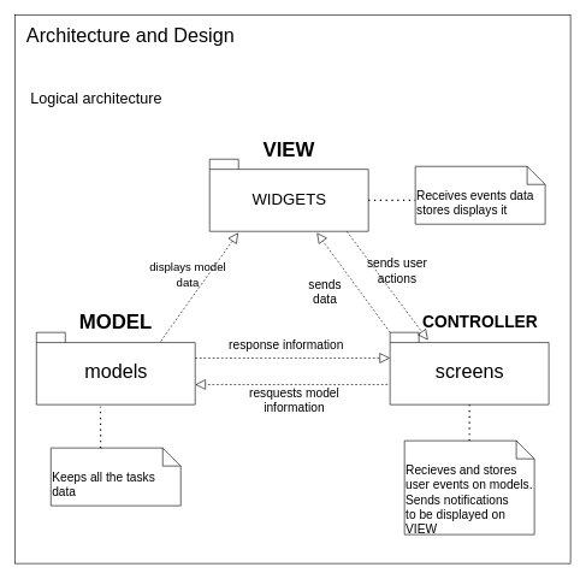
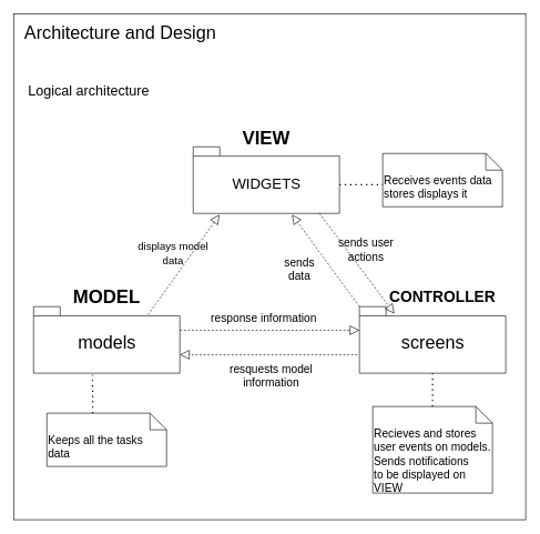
- <mxCell id="18" value="resquests model information" style="text;html=1;strokeColor=none;fillColor=none;align=center;verticalAlign=middle;whiteSpace=wrap;rounded=0;fontSize=17;" parent="1" vertex="1"><mxGeometry x="315" y="540" width="185" height="30" as="geometry" /></mxCell>
+ <mxCell id="18" value="resquests model information" style="text;html=1;strokeColor=none;fillColor=none;align=center;verticalAlign=middle;whiteSpace=wrap;rounded=0;fontSize=17;" parent="1" vertex="1"><mxGeometry x="315" y="550" width="185" height="30" as="geometry" /></mxCell>
